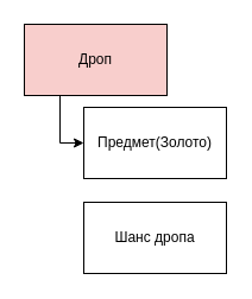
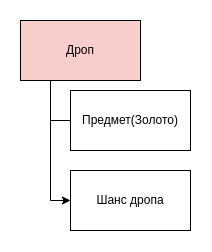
- <mxCell id="2" style="edgeStyle=orthogonalEdgeStyle;rounded=0;orthogonalLoop=1;jettySize=auto;html=1;exitX=0.25;exitY=1;exitDx=0;exitDy=0;entryX=0;entryY=0.5;entryDx=0;entryDy=0;" edge="1" parent="1" source="4" target="5"><mxGeometry relative="1" as="geometry" /></mxCell>
+ <mxCell id="2" style="edgeStyle=orthogonalEdgeStyle;rounded=0;orthogonalLoop=1;jettySize=auto;html=1;exitX=0.25;exitY=1;exitDx=0;exitDy=0;entryX=0;entryY=0.5;entryDx=0;entryDy=0;endArrow=none;" edge="1" parent="1" source="4" target="5"><mxGeometry relative="1" as="geometry" /></mxCell>
+ <mxCell id="3" style="edgeStyle=orthogonalEdgeStyle;rounded=0;orthogonalLoop=1;jettySize=auto;html=1;exitX=0.25;exitY=1;exitDx=0;exitDy=0;entryX=0;entryY=0.5;entryDx=0;entryDy=0;" edge="1" parent="1" source="4" target="6"><mxGeometry relative="1" as="geometry" /></mxCell>
